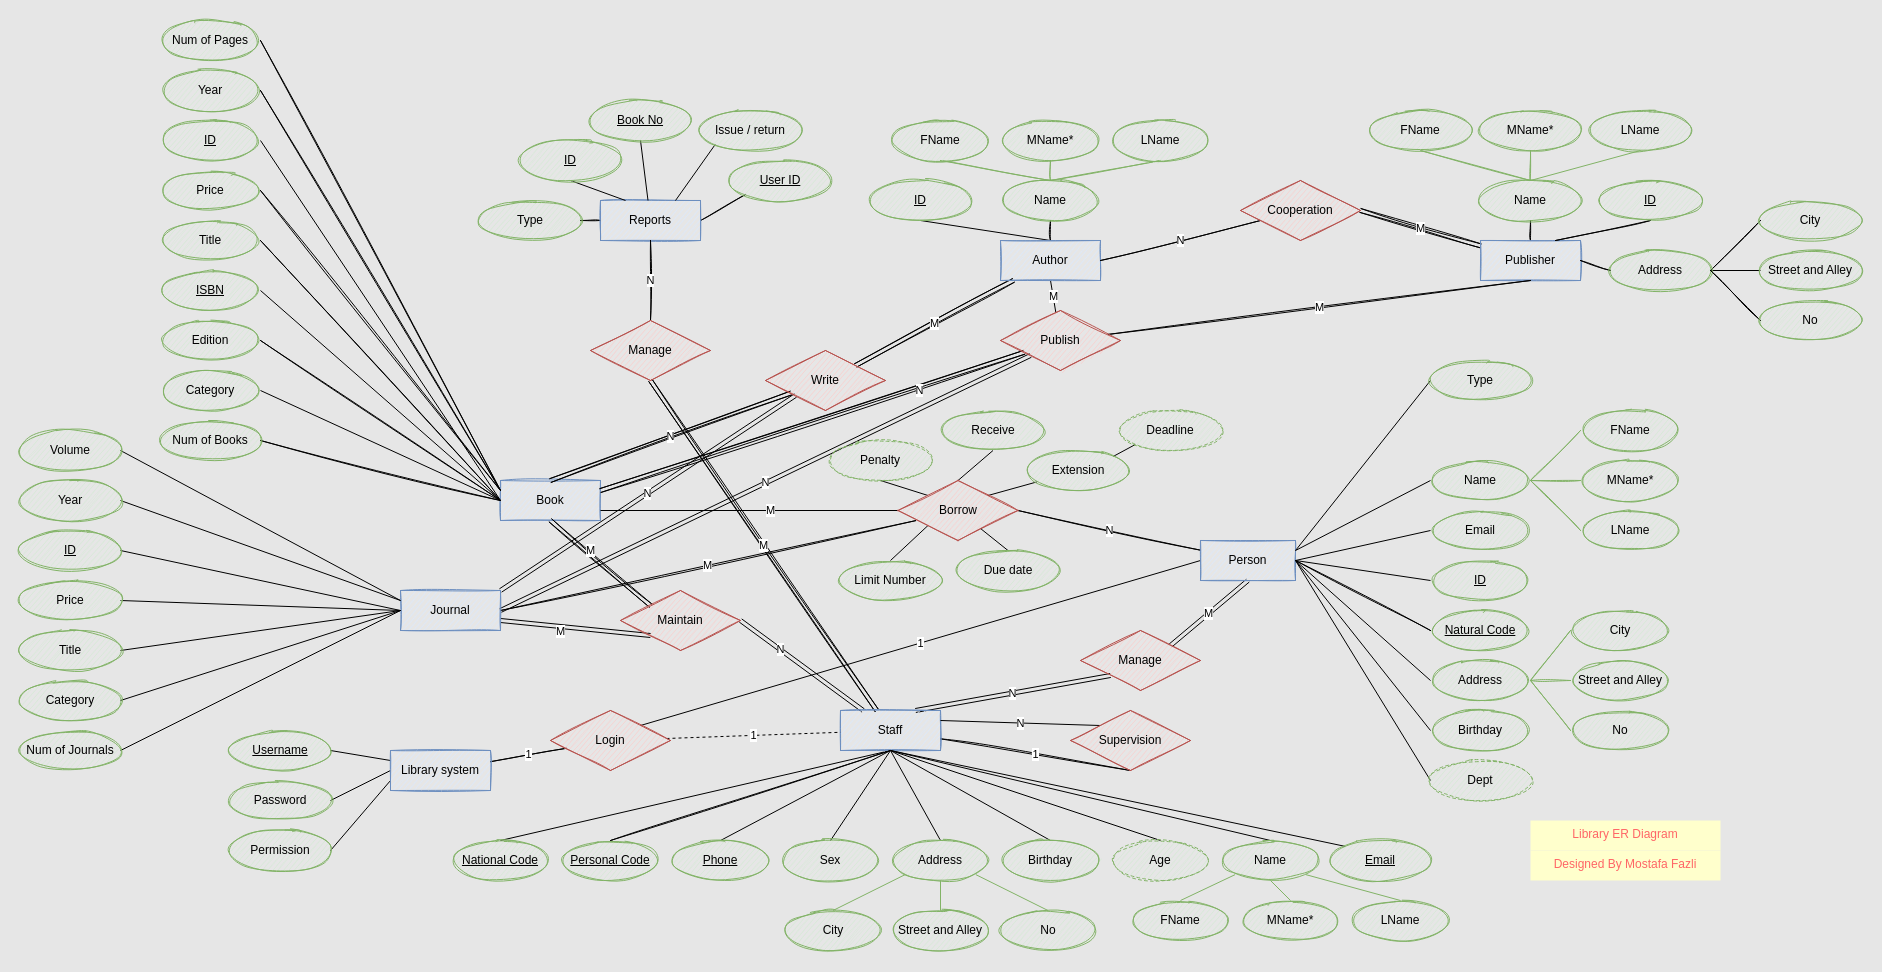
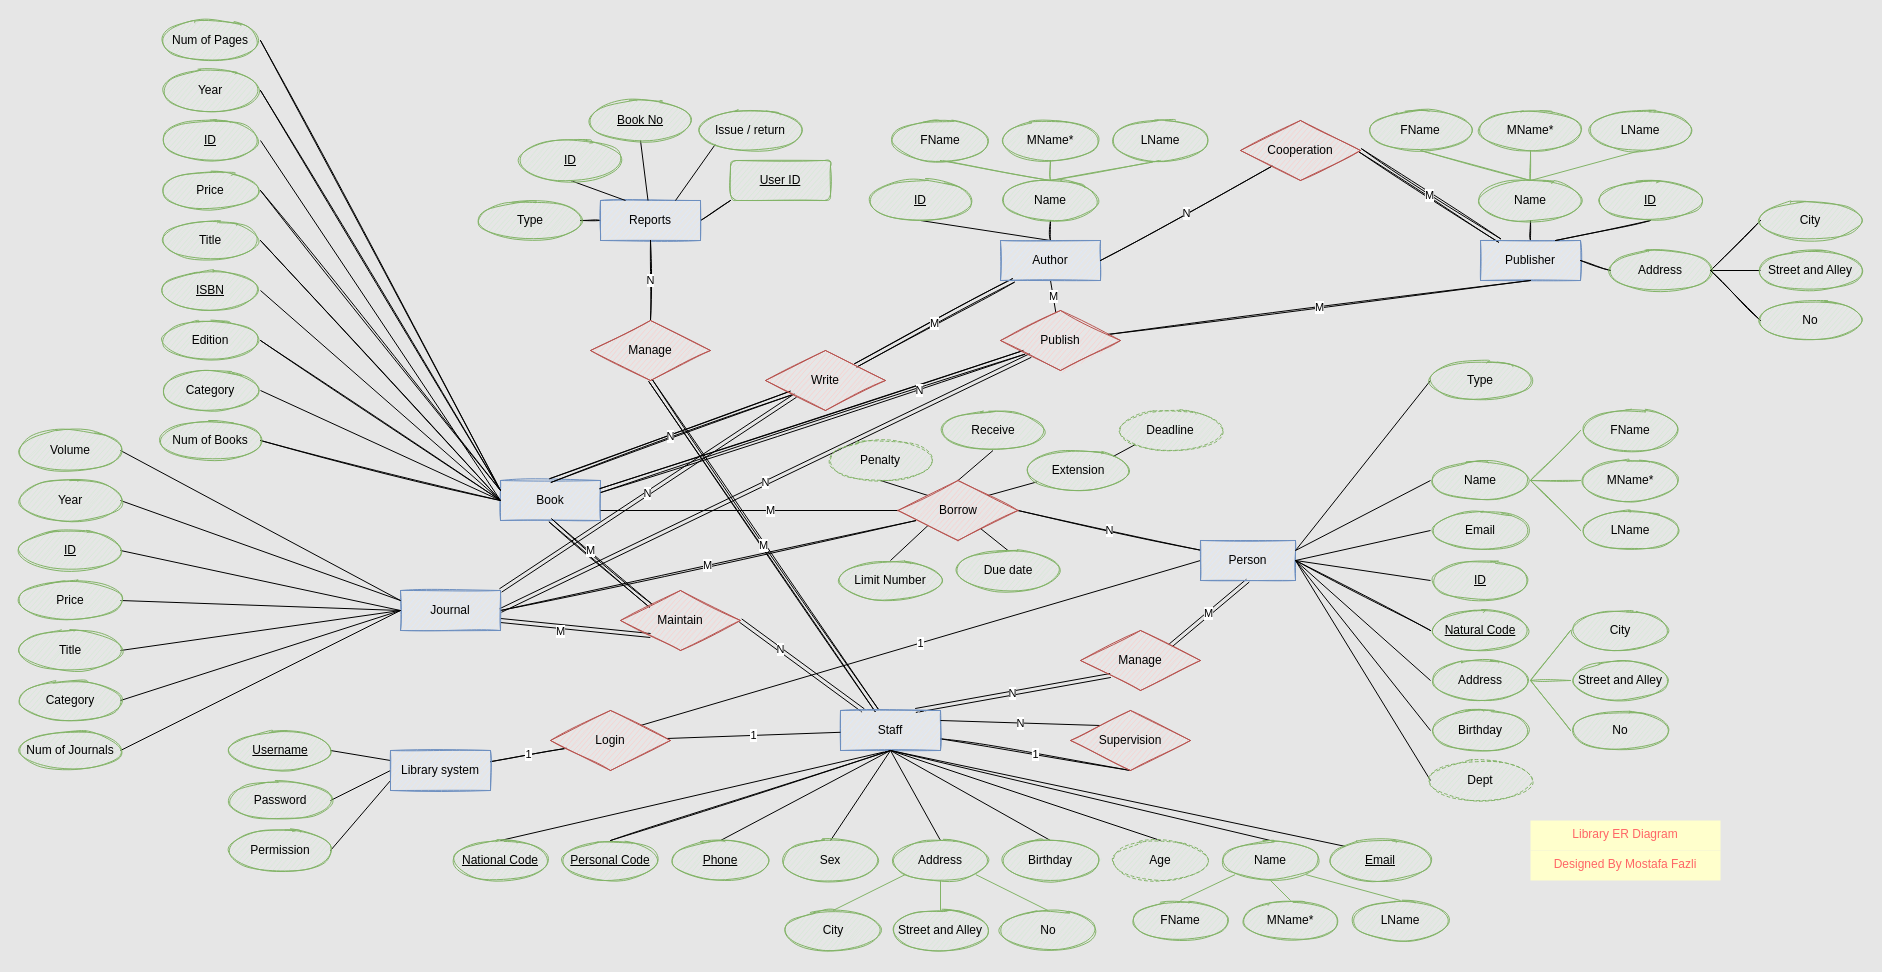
- <mxCell id="161" value="User ID" style="ellipse;whiteSpace=wrap;html=1;align=center;fontStyle=4;sketch=1;fillColor=#d5e8d4;strokeColor=#82b366;" parent="1" vertex="1"><mxGeometry x="730" y="160" width="100" height="40" as="geometry" /></mxCell>
+ <mxCell id="161" value="User ID" style="whiteSpace=wrap;html=1;align=center;fontStyle=4;sketch=1;fillColor=#d5e8d4;strokeColor=#82b366;rounded=1;" parent="1" vertex="1"><mxGeometry x="730" y="160" width="100" height="40" as="geometry" /></mxCell>
- <mxCell id="130" value="Cooperation" style="shape=rhombus;perimeter=rhombusPerimeter;whiteSpace=wrap;html=1;align=center;fillColor=#f8cecc;strokeColor=#b85450;sketch=1;shadow=0;rounded=0;" parent="1" vertex="1"><mxGeometry x="1240" y="180" width="120" height="60" as="geometry" /></mxCell>
+ <mxCell id="130" value="Cooperation" style="shape=rhombus;perimeter=rhombusPerimeter;whiteSpace=wrap;html=1;align=center;fillColor=#f8cecc;strokeColor=#b85450;sketch=1;shadow=0;rounded=0;" parent="1" vertex="1"><mxGeometry x="1240" y="120" width="120" height="60" as="geometry" /></mxCell>
- <mxCell id="141" value="1" style="edgeStyle=none;rounded=0;orthogonalLoop=1;jettySize=auto;html=1;endArrow=none;endFill=0;sketch=0;dashed=1;" parent="1" source="143" target="14" edge="1"><mxGeometry relative="1" as="geometry" /></mxCell>
+ <mxCell id="141" value="1" style="edgeStyle=none;rounded=0;orthogonalLoop=1;jettySize=auto;html=1;endArrow=none;endFill=0;sketch=0;" parent="1" source="143" target="14" edge="1"><mxGeometry relative="1" as="geometry" /></mxCell>
